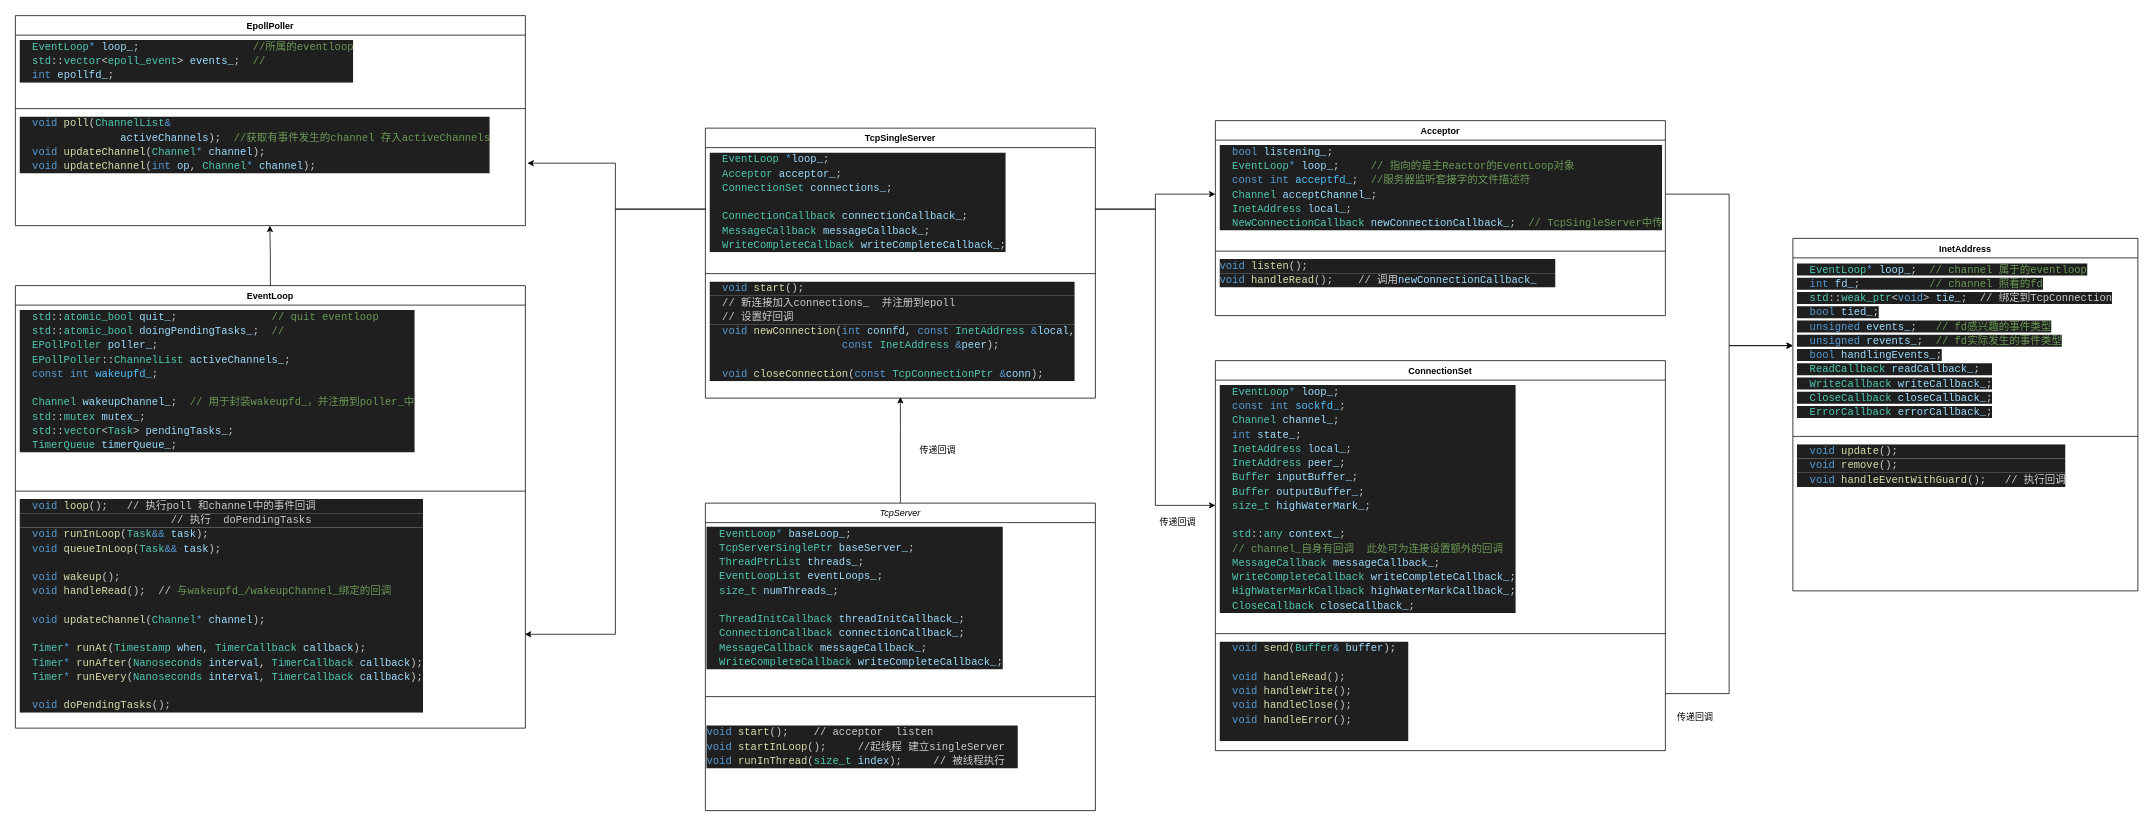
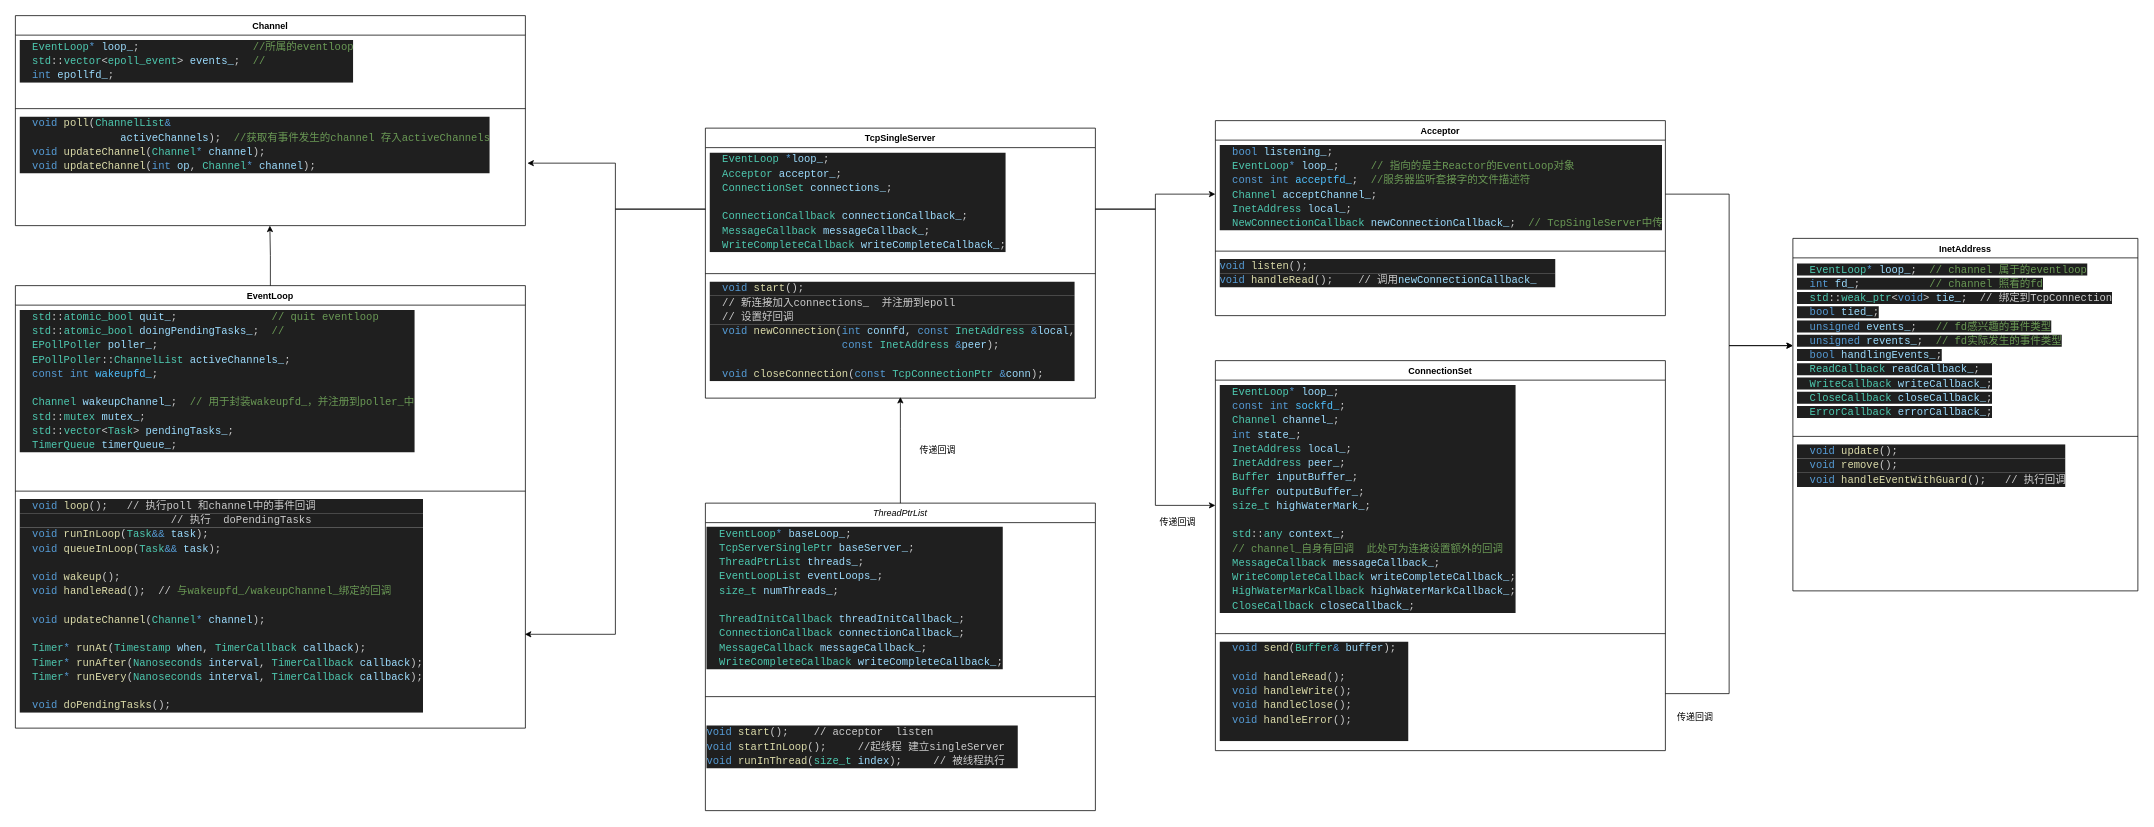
- <mxCell id="21" value="EpollPoller" style="swimlane;fontStyle=1;align=center;verticalAlign=top;childLayout=stackLayout;horizontal=1;startSize=26;horizontalStack=0;resizeParent=1;resizeParentMax=0;resizeLast=0;collapsible=1;marginBottom=0;whiteSpace=wrap;html=1;" parent="1" vertex="1"><mxGeometry x="20" y="20" width="680" height="280" as="geometry" /></mxCell>
+ <mxCell id="21" value="Channel" style="swimlane;fontStyle=1;align=center;verticalAlign=top;childLayout=stackLayout;horizontal=1;startSize=26;horizontalStack=0;resizeParent=1;resizeParentMax=0;resizeLast=0;collapsible=1;marginBottom=0;whiteSpace=wrap;html=1;" parent="1" vertex="1"><mxGeometry x="20" y="20" width="680" height="280" as="geometry" /></mxCell>
- <mxCell id="2" value="TcpServer" style="swimlane;fontStyle=2;align=center;verticalAlign=top;childLayout=stackLayout;horizontal=1;startSize=26;horizontalStack=0;resizeParent=1;resizeLast=0;collapsible=1;marginBottom=0;rounded=0;shadow=0;strokeWidth=1;" parent="1" vertex="1"><mxGeometry x="940" y="670" width="520" height="410" as="geometry"><mxRectangle x="230" y="140" width="160" height="26" as="alternateBounds" /></mxGeometry></mxCell>
+ <mxCell id="2" value="ThreadPtrList" style="swimlane;fontStyle=2;align=center;verticalAlign=top;childLayout=stackLayout;horizontal=1;startSize=26;horizontalStack=0;resizeParent=1;resizeLast=0;collapsible=1;marginBottom=0;rounded=0;shadow=0;strokeWidth=1;" parent="1" vertex="1"><mxGeometry x="940" y="670" width="520" height="410" as="geometry"><mxRectangle x="230" y="140" width="160" height="26" as="alternateBounds" /></mxGeometry></mxCell>
